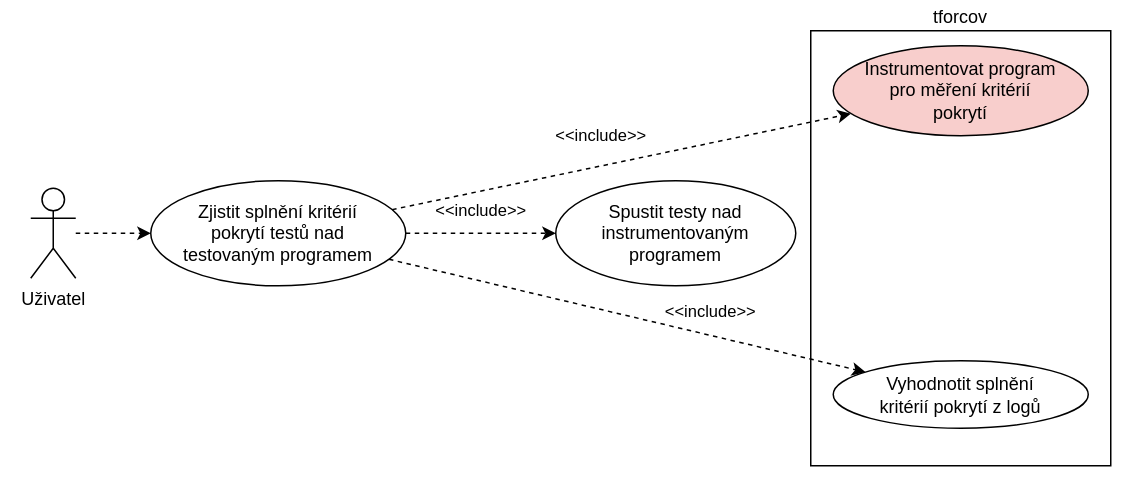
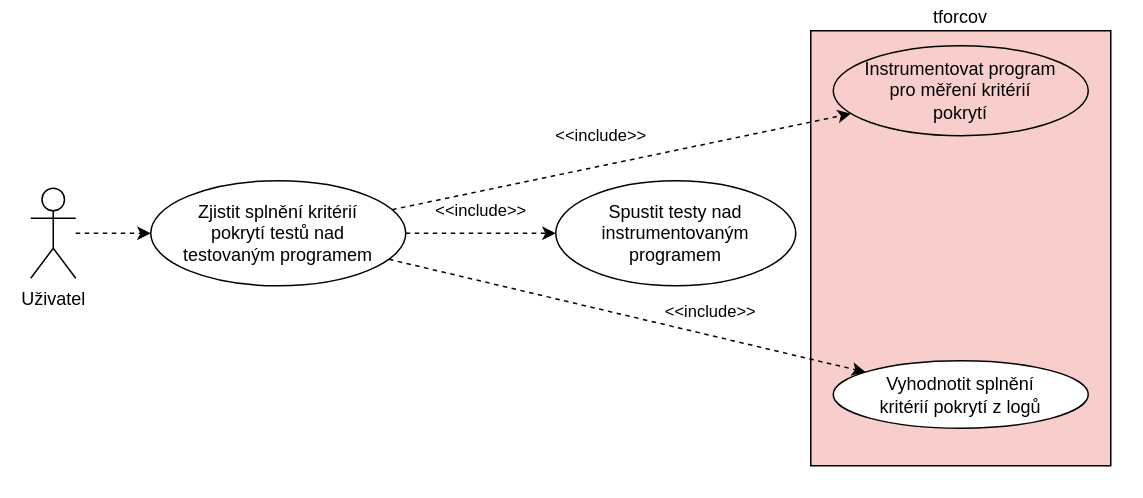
- <mxCell id="2" value="tforcov" style="rounded=0;whiteSpace=wrap;html=1;align=center;labelPosition=center;verticalLabelPosition=top;verticalAlign=bottom;" vertex="1" parent="1"><mxGeometry x="540" y="20" width="200" height="290" as="geometry" /></mxCell>
+ <mxCell id="2" value="tforcov" style="rounded=0;whiteSpace=wrap;html=1;align=center;labelPosition=center;verticalLabelPosition=top;verticalAlign=bottom;fillColor=#f8cecc;" vertex="1" parent="1"><mxGeometry x="540" y="20" width="200" height="290" as="geometry" /></mxCell>
